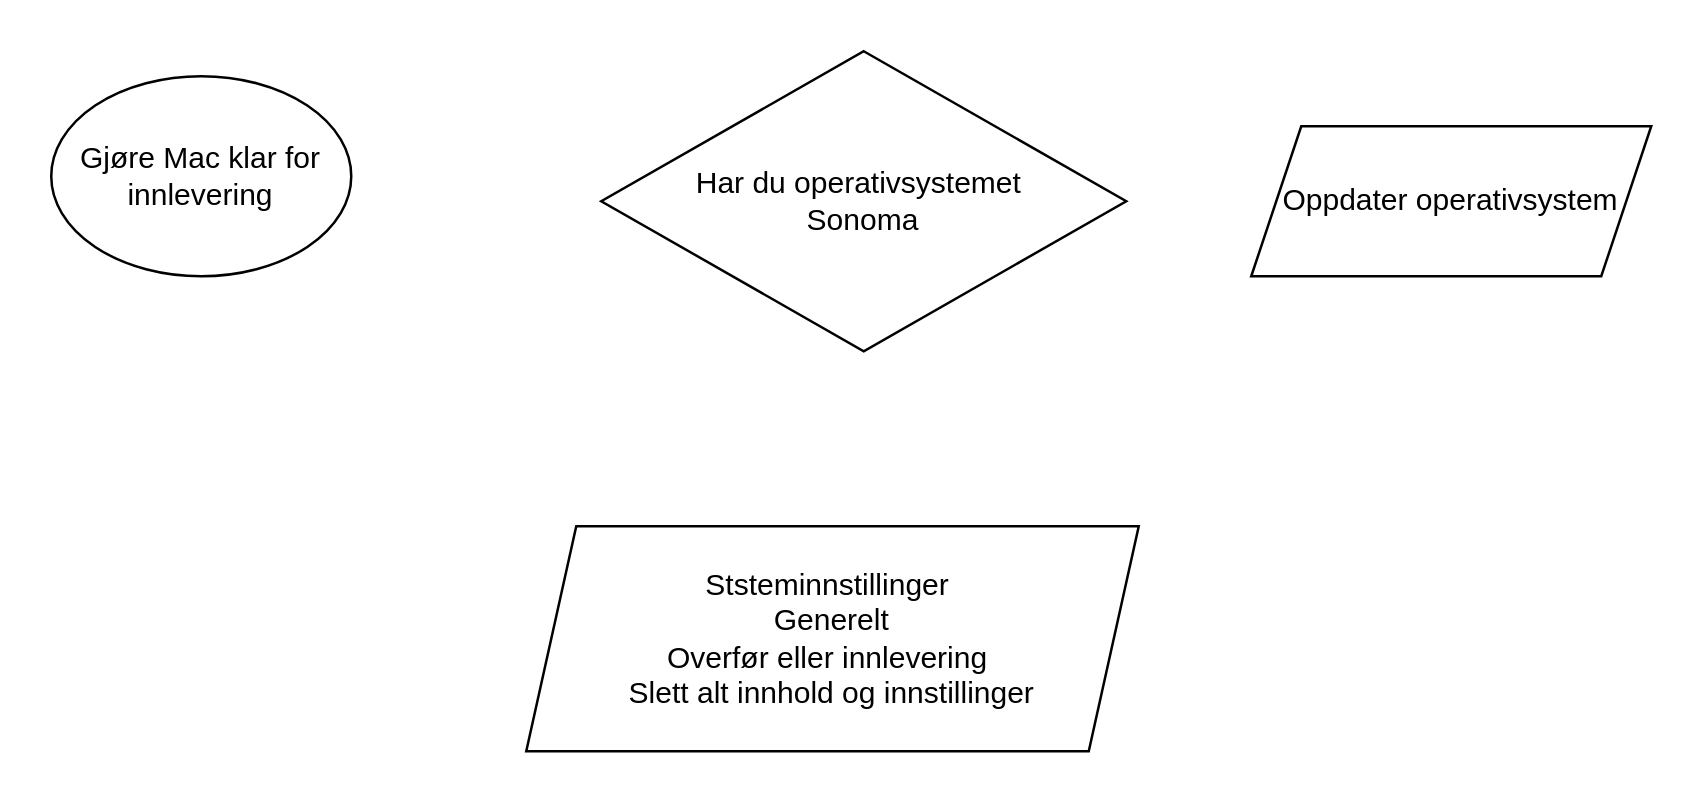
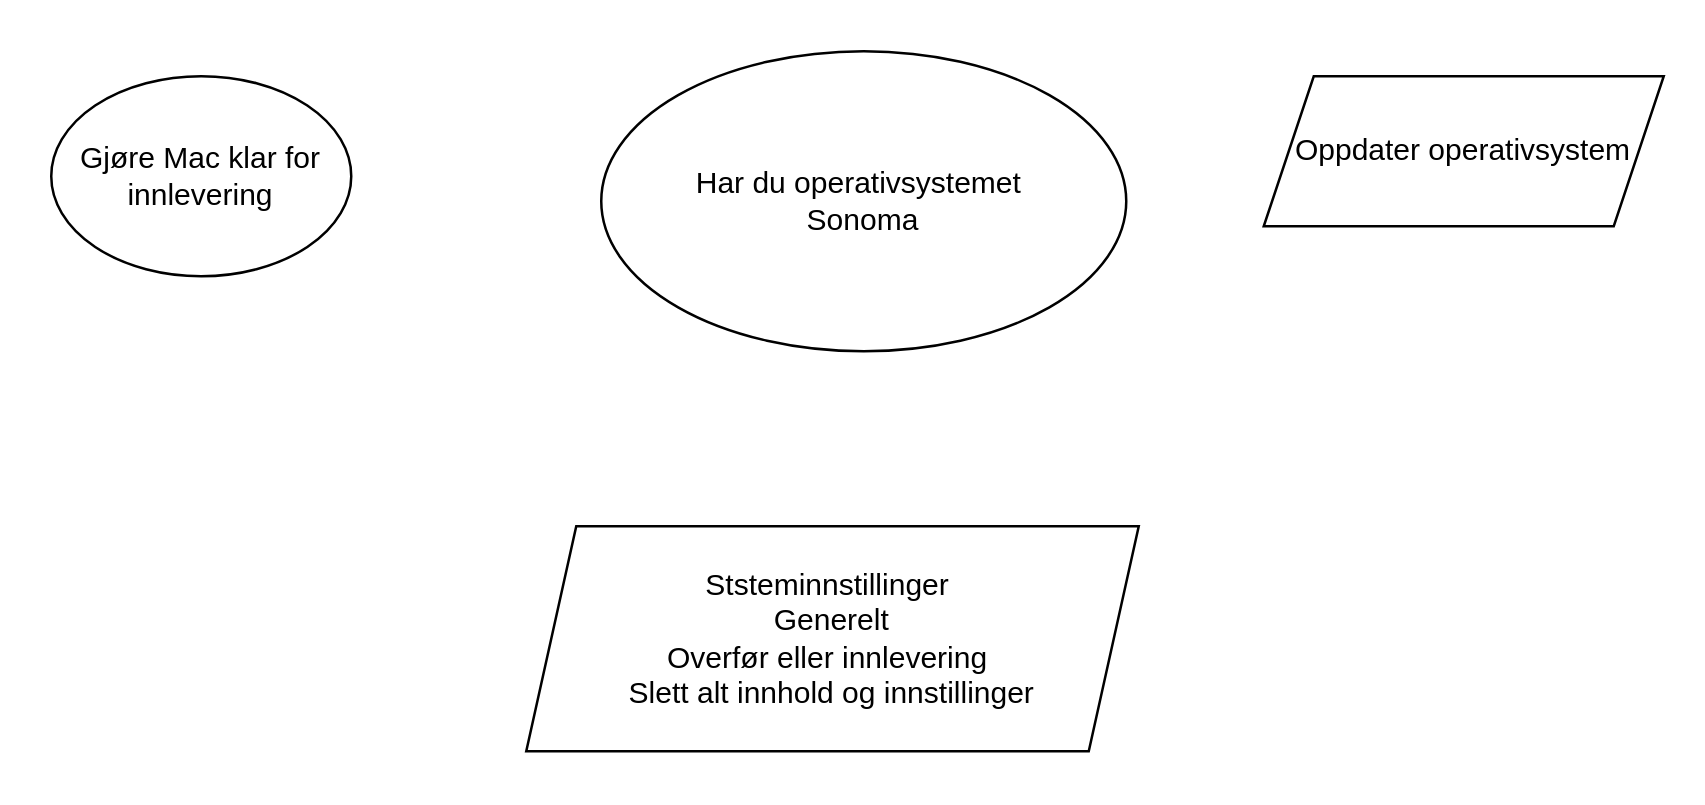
- <mxCell id="2" value="Har du operativsystemet&amp;nbsp;&lt;div&gt;Sonoma&lt;/div&gt;" style="rhombus;whiteSpace=wrap;html=1;" vertex="1" parent="1"><mxGeometry x="240" y="20" width="210" height="120" as="geometry" /></mxCell>
+ <mxCell id="2" value="Har du operativsystemet&amp;nbsp;&lt;div&gt;Sonoma&lt;/div&gt;" style="ellipse;whiteSpace=wrap;html=1;" vertex="1" parent="1"><mxGeometry x="240" y="20" width="210" height="120" as="geometry" /></mxCell>
- <mxCell id="4" value="Oppdater operativsystem" style="shape=parallelogram;perimeter=parallelogramPerimeter;whiteSpace=wrap;html=1;fixedSize=1;" vertex="1" parent="1"><mxGeometry x="500" y="50" width="160" height="60" as="geometry" /></mxCell>
+ <mxCell id="4" value="Oppdater operativsystem" style="shape=parallelogram;perimeter=parallelogramPerimeter;whiteSpace=wrap;html=1;fixedSize=1;" vertex="1" parent="1"><mxGeometry x="505" y="30" width="160" height="60" as="geometry" /></mxCell>
